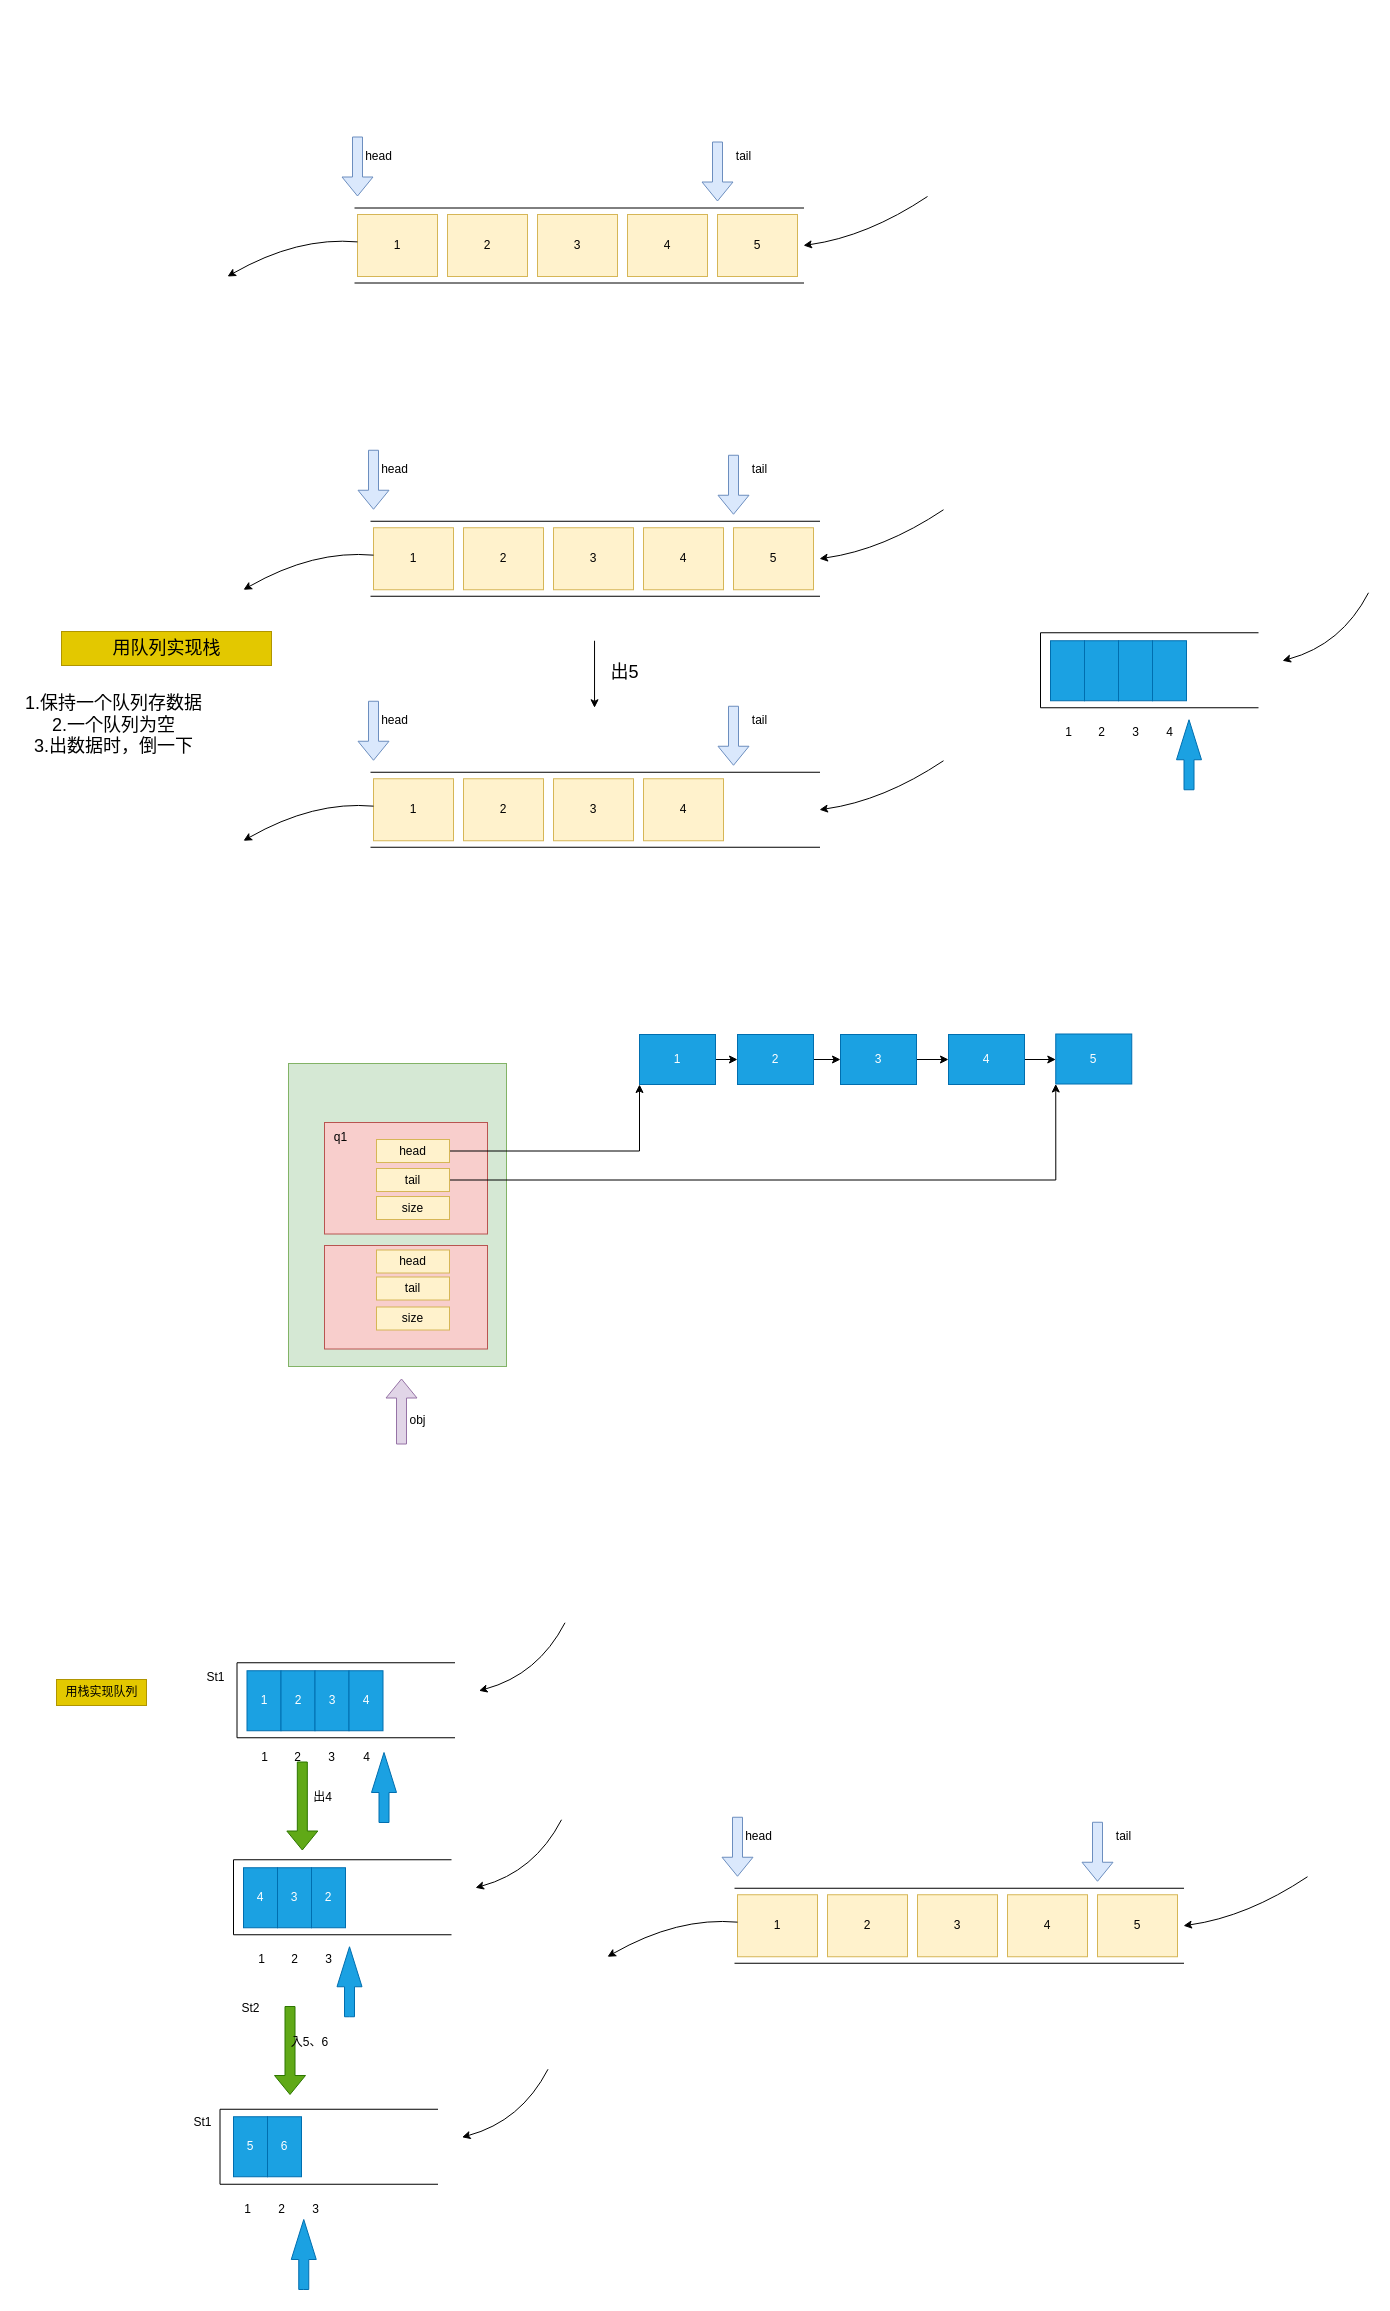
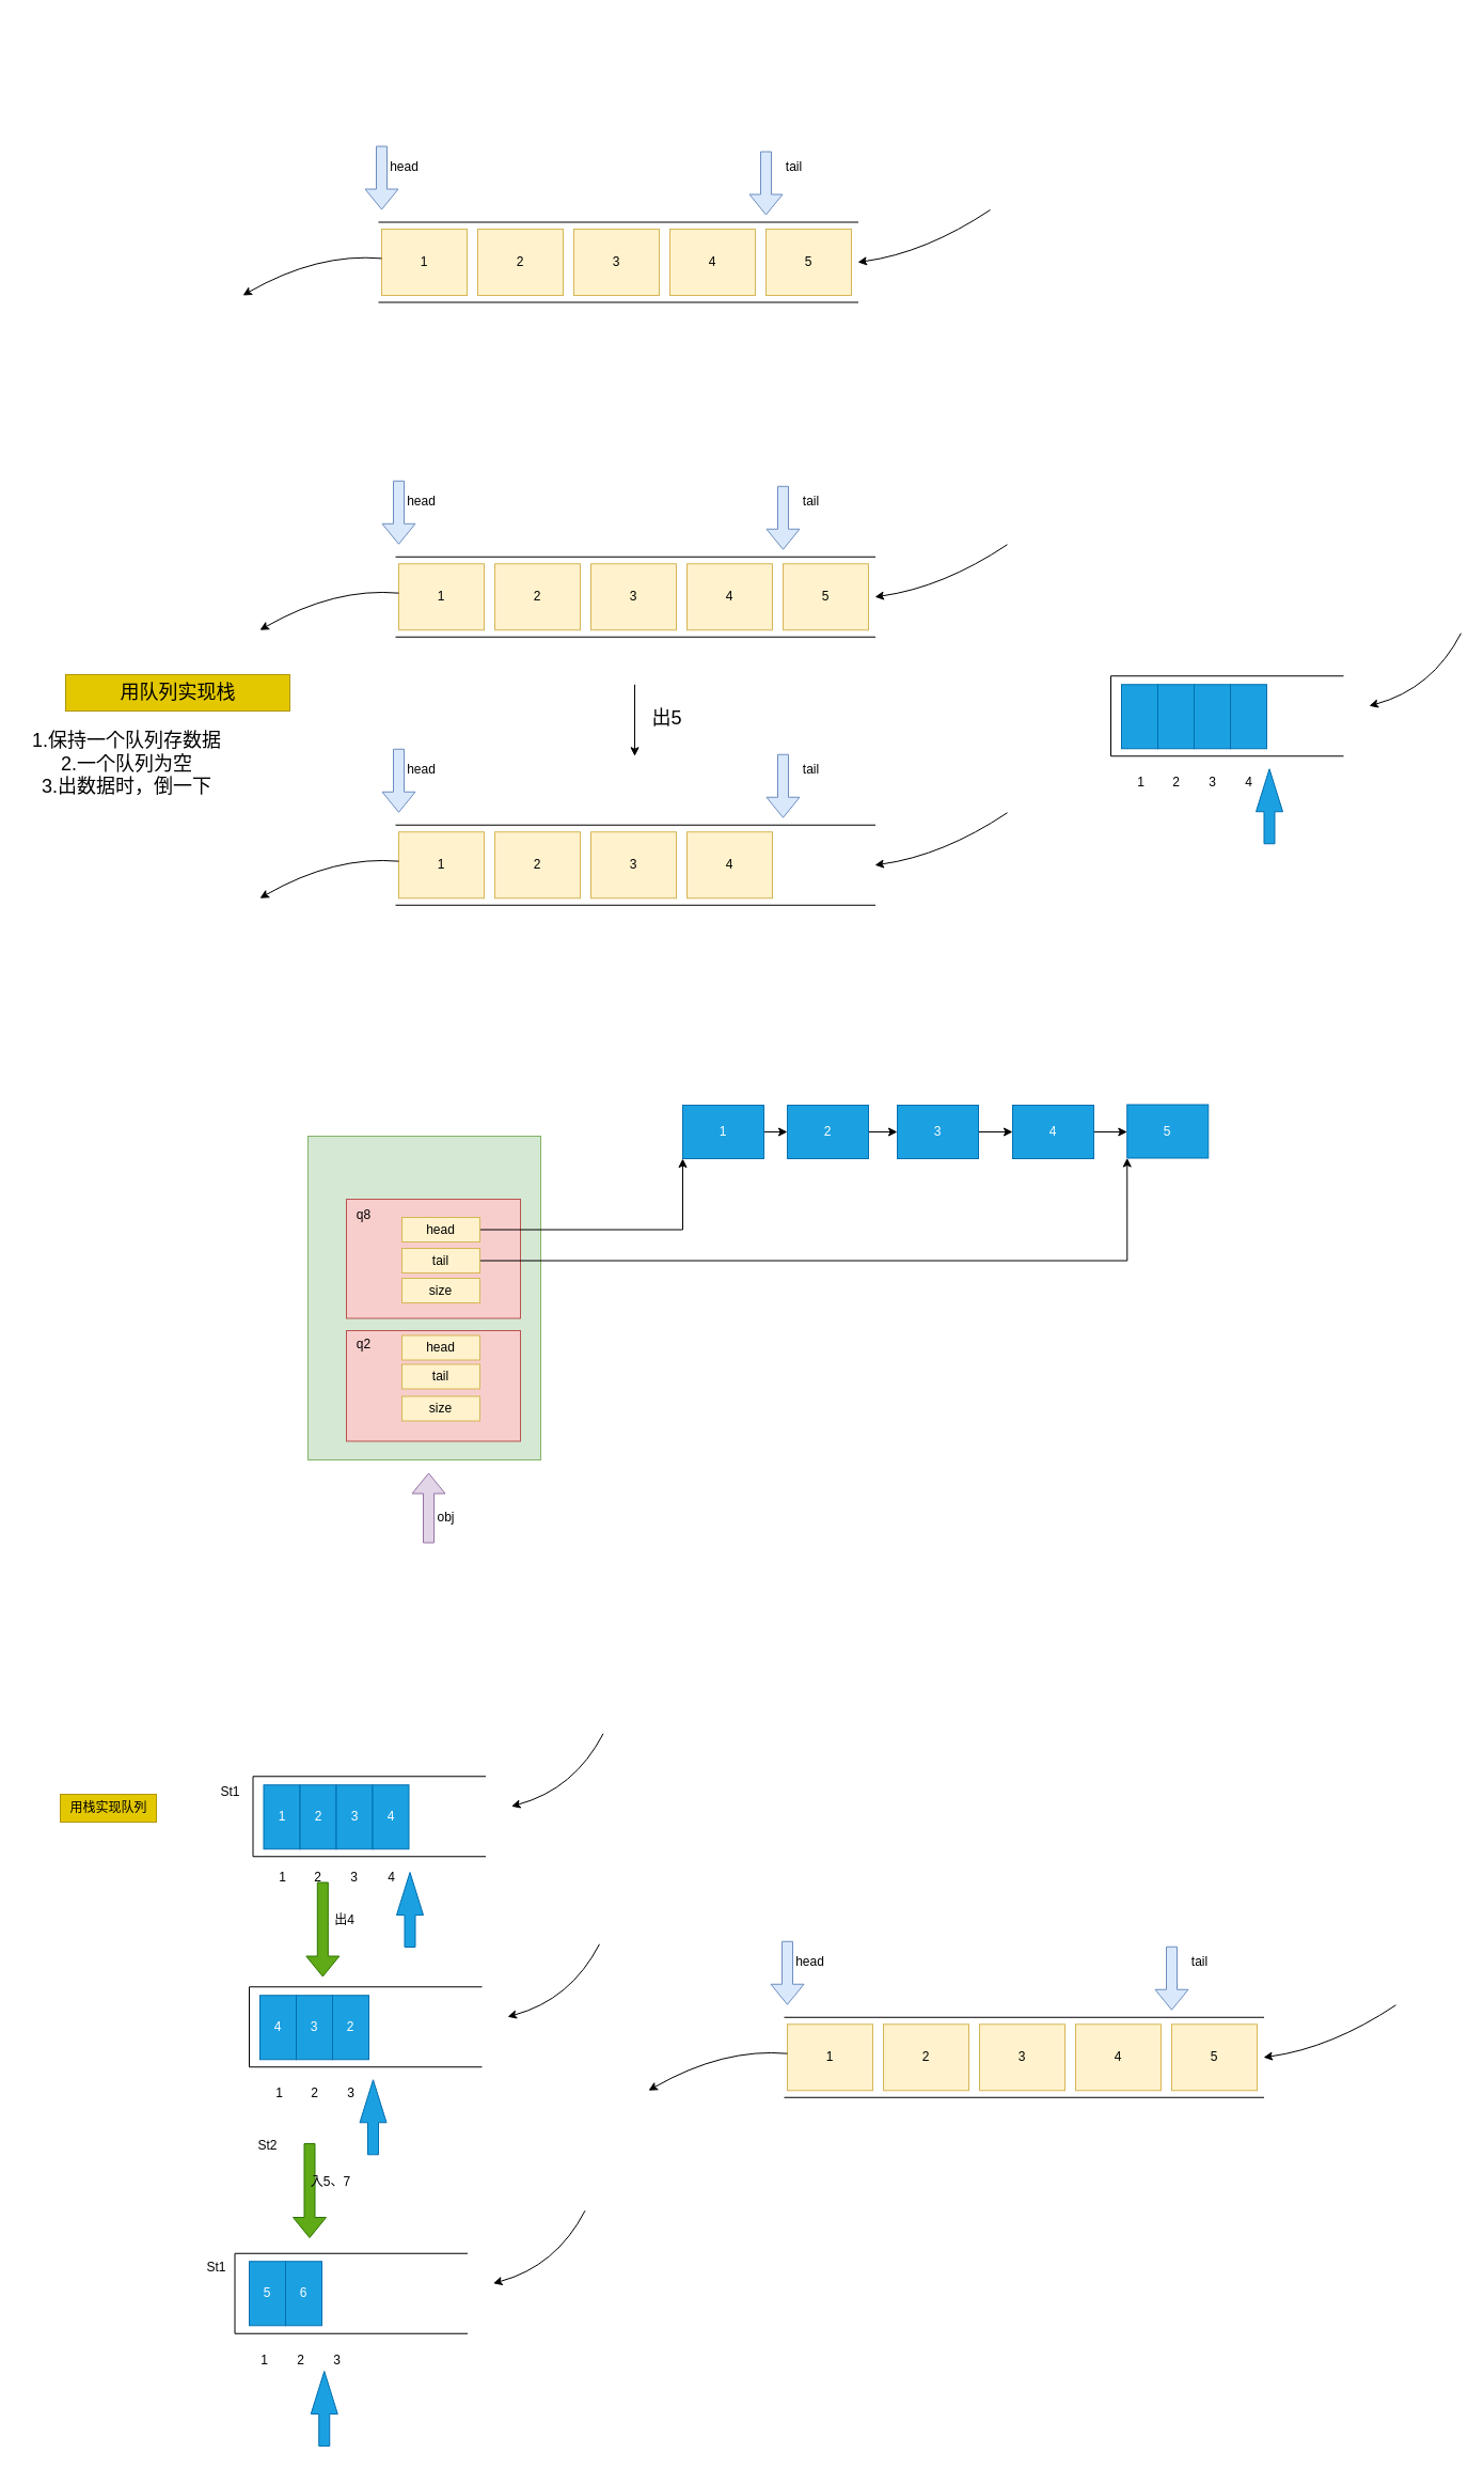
- <mxCell id="51" value="1.保持一个队列存数据&lt;br&gt;2.一个队列为空&lt;br&gt;3.出数据时，倒一下" style="text;html=1;align=center;verticalAlign=middle;resizable=0;points=[];autosize=1;strokeColor=none;fillColor=none;fontSize=18;" parent="1" vertex="1"><mxGeometry x="15" y="686" width="195" height="77" as="geometry" /></mxCell>
+ <mxCell id="51" value="1.保持一个队列存数据&lt;br&gt;2.一个队列为空&lt;br&gt;3.出数据时，倒一下" style="text;html=1;align=center;verticalAlign=middle;resizable=0;points=[];autosize=1;strokeColor=none;fillColor=none;fontSize=18;" parent="1" vertex="1"><mxGeometry x="20" y="676" width="195" height="77" as="geometry" /></mxCell>
- <mxCell id="74" value="q1" style="text;html=1;align=center;verticalAlign=middle;resizable=0;points=[];autosize=1;strokeColor=none;fillColor=none;" vertex="1" parent="1"><mxGeometry x="324" y="1124" width="31" height="26" as="geometry" /></mxCell>
+ <mxCell id="74" value="q8" style="text;html=1;align=center;verticalAlign=middle;resizable=0;points=[];autosize=1;strokeColor=none;fillColor=none;" vertex="1" parent="1"><mxGeometry x="324" y="1124" width="31" height="26" as="geometry" /></mxCell>
+ <mxCell id="75" value="q2" style="text;html=1;align=center;verticalAlign=middle;resizable=0;points=[];autosize=1;strokeColor=none;fillColor=none;" vertex="1" parent="1"><mxGeometry x="324" y="1245" width="31" height="26" as="geometry" /></mxCell>
- <mxCell id="116" value="入5、6" style="text;html=1;align=center;verticalAlign=middle;resizable=0;points=[];autosize=1;strokeColor=none;fillColor=none;" vertex="1" parent="1"><mxGeometry x="281.5" y="2028.5" width="55" height="26" as="geometry" /></mxCell>
+ <mxCell id="116" value="入5、7" style="text;html=1;align=center;verticalAlign=middle;resizable=0;points=[];autosize=1;strokeColor=none;fillColor=none;" vertex="1" parent="1"><mxGeometry x="281.5" y="2028.5" width="55" height="26" as="geometry" /></mxCell>
